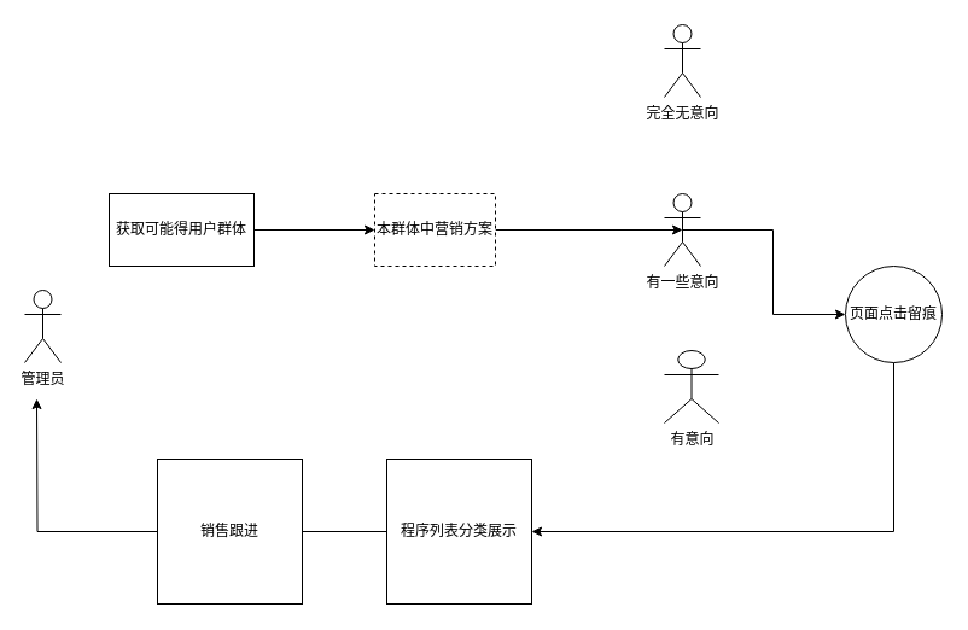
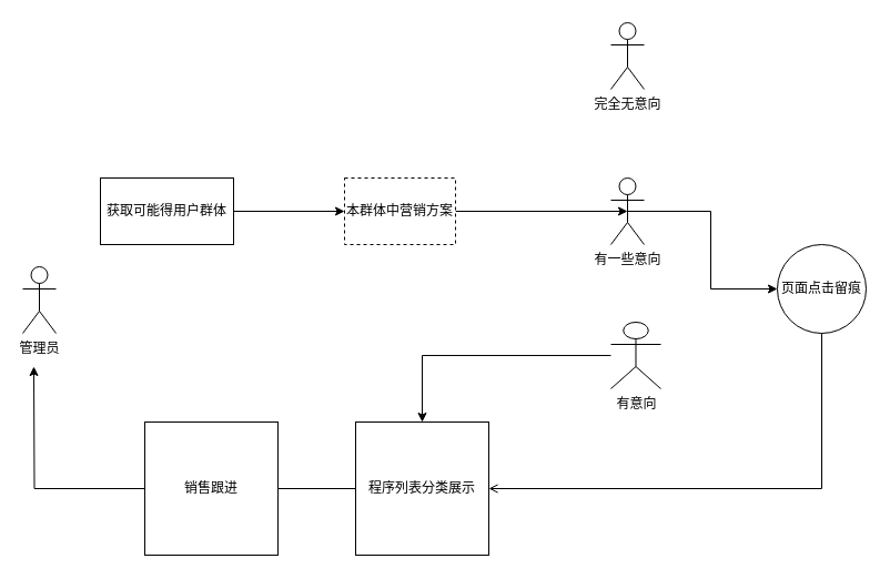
+ <mxCell id="10" style="edgeStyle=orthogonalEdgeStyle;rounded=0;orthogonalLoop=1;jettySize=auto;html=1;entryX=0.5;entryY=0;entryDx=0;entryDy=0;" edge="1" parent="1" source="11" target="15"><mxGeometry relative="1" as="geometry" /></mxCell>
- <mxCell id="12" style="edgeStyle=orthogonalEdgeStyle;rounded=0;orthogonalLoop=1;jettySize=auto;html=1;exitX=0.5;exitY=1;exitDx=0;exitDy=0;entryX=1;entryY=0.5;entryDx=0;entryDy=0;" edge="1" parent="1" source="13" target="15"><mxGeometry relative="1" as="geometry" /></mxCell>
+ <mxCell id="12" style="edgeStyle=orthogonalEdgeStyle;rounded=0;orthogonalLoop=1;jettySize=auto;html=1;exitX=0.5;exitY=1;exitDx=0;exitDy=0;entryX=1;entryY=0.5;entryDx=0;entryDy=0;endArrow=open;" edge="1" parent="1" source="13" target="15"><mxGeometry relative="1" as="geometry" /></mxCell>
